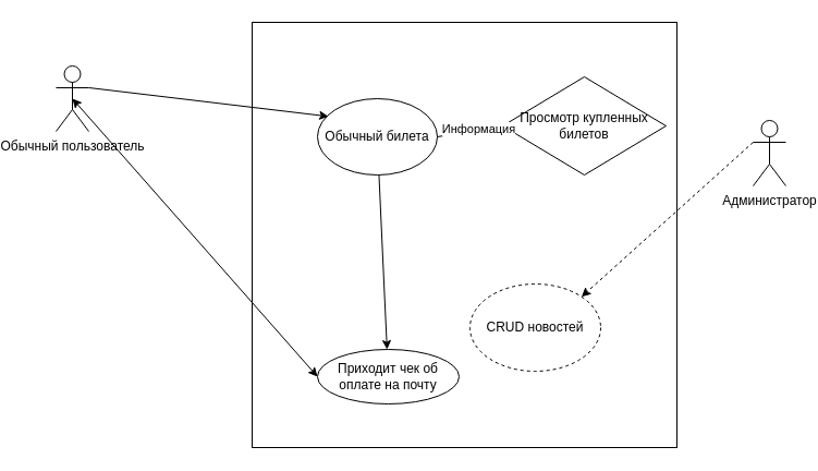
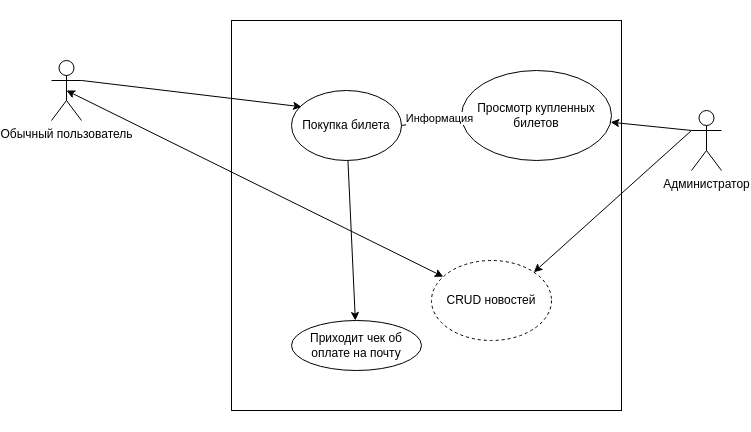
- <mxCell id="12" value="Просмотр купленных билетов" style="rhombus;whiteSpace=wrap;html=1;" vertex="1" parent="1"><mxGeometry x="430" y="70" width="150" height="90" as="geometry" /></mxCell>
+ <mxCell id="12" value="Просмотр купленных билетов" style="ellipse;whiteSpace=wrap;html=1;" vertex="1" parent="1"><mxGeometry x="430" y="70" width="150" height="90" as="geometry" /></mxCell>
- <mxCell id="4" value="Обычный билета" style="ellipse;whiteSpace=wrap;html=1;" vertex="1" parent="1"><mxGeometry x="260" y="90" width="110" height="70" as="geometry" /></mxCell>
+ <mxCell id="4" value="Покупка билета" style="ellipse;whiteSpace=wrap;html=1;" vertex="1" parent="1"><mxGeometry x="260" y="90" width="110" height="70" as="geometry" /></mxCell>
+ <mxCell id="15" value="" style="endArrow=classic;html=1;rounded=0;exitX=0;exitY=0.333;exitDx=0;exitDy=0;exitPerimeter=0;" edge="1" parent="1" source="9" target="12"><mxGeometry width="50" height="50" relative="1" as="geometry"><mxPoint x="650" y="110" as="sourcePoint" /><mxPoint x="700" y="60" as="targetPoint" /></mxGeometry></mxCell>
- <mxCell id="11" value="" style="endArrow=classic;html=1;rounded=0;entryX=1;entryY=0;entryDx=0;entryDy=0;exitX=0;exitY=0.333;exitDx=0;exitDy=0;exitPerimeter=0;dashed=1;" edge="1" parent="1" source="9" target="10"><mxGeometry width="50" height="50" relative="1" as="geometry"><mxPoint x="650" y="290" as="sourcePoint" /><mxPoint x="700" y="240" as="targetPoint" /></mxGeometry></mxCell>
+ <mxCell id="11" value="" style="endArrow=classic;html=1;rounded=0;entryX=1;entryY=0;entryDx=0;entryDy=0;exitX=0;exitY=0.333;exitDx=0;exitDy=0;exitPerimeter=0;" edge="1" parent="1" source="9" target="10"><mxGeometry width="50" height="50" relative="1" as="geometry"><mxPoint x="650" y="290" as="sourcePoint" /><mxPoint x="700" y="240" as="targetPoint" /></mxGeometry></mxCell>
- <mxCell id="7" value="" style="endArrow=classic;startArrow=classic;html=1;rounded=0;entryX=0;entryY=0.5;entryDx=0;entryDy=0;exitX=0.5;exitY=0.5;exitDx=0;exitDy=0;exitPerimeter=0;" edge="1" parent="1" source="3" target="6"><mxGeometry width="50" height="50" relative="1" as="geometry"><mxPoint x="110" y="220" as="sourcePoint" /><mxPoint x="160" y="170" as="targetPoint" /></mxGeometry></mxCell>
+ <mxCell id="7" value="" style="endArrow=classic;startArrow=classic;html=1;rounded=0;exitX=0.5;exitY=0.5;exitDx=0;exitDy=0;exitPerimeter=0;" edge="1" parent="1" source="3" target="10"><mxGeometry width="50" height="50" relative="1" as="geometry"><mxPoint x="110" y="220" as="sourcePoint" /><mxPoint x="160" y="170" as="targetPoint" /></mxGeometry></mxCell>
